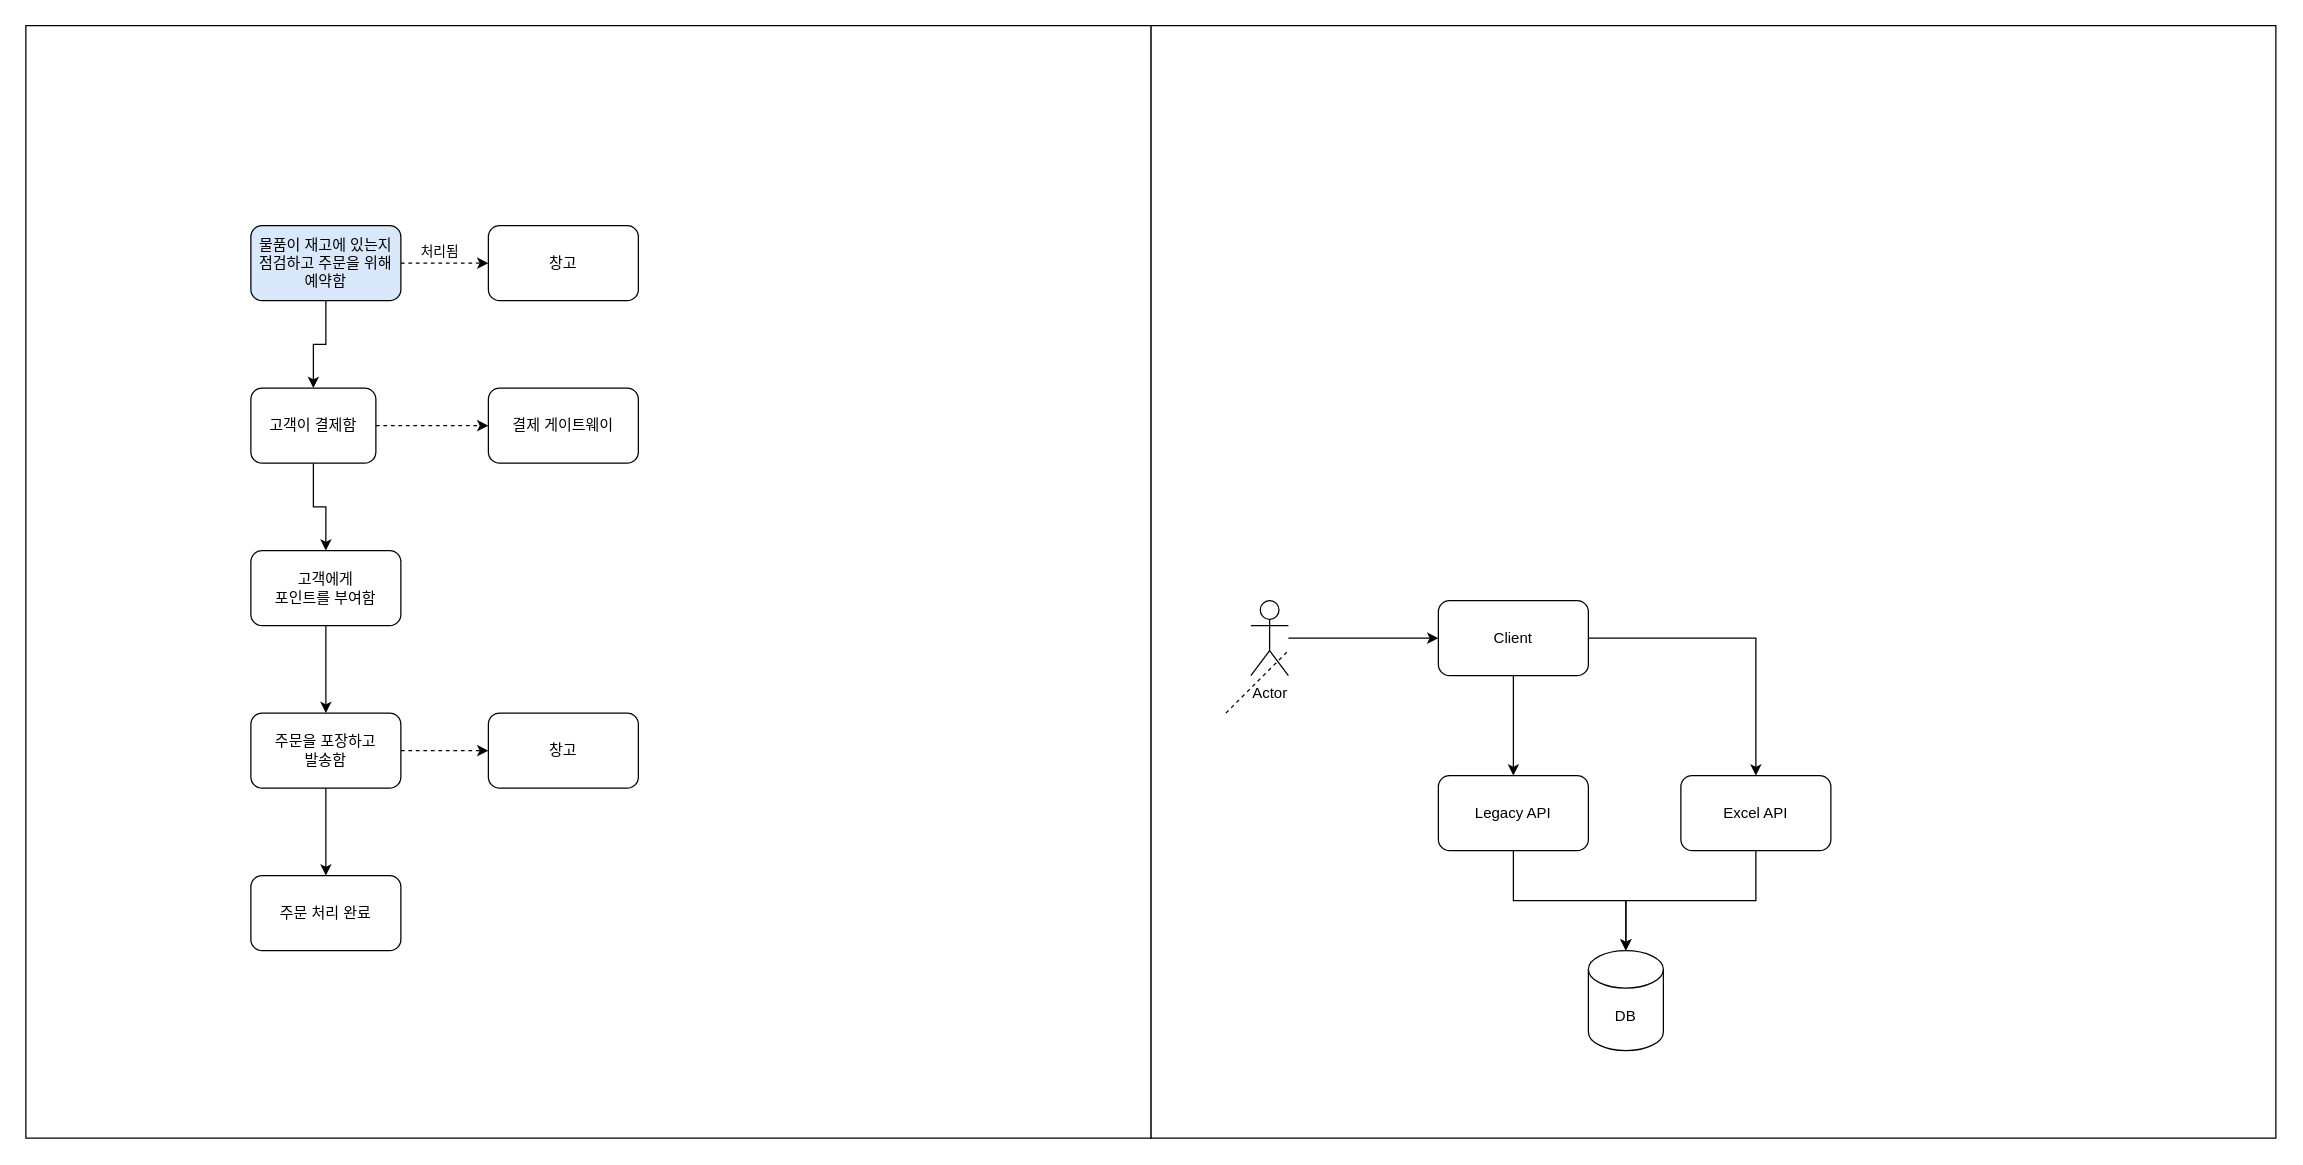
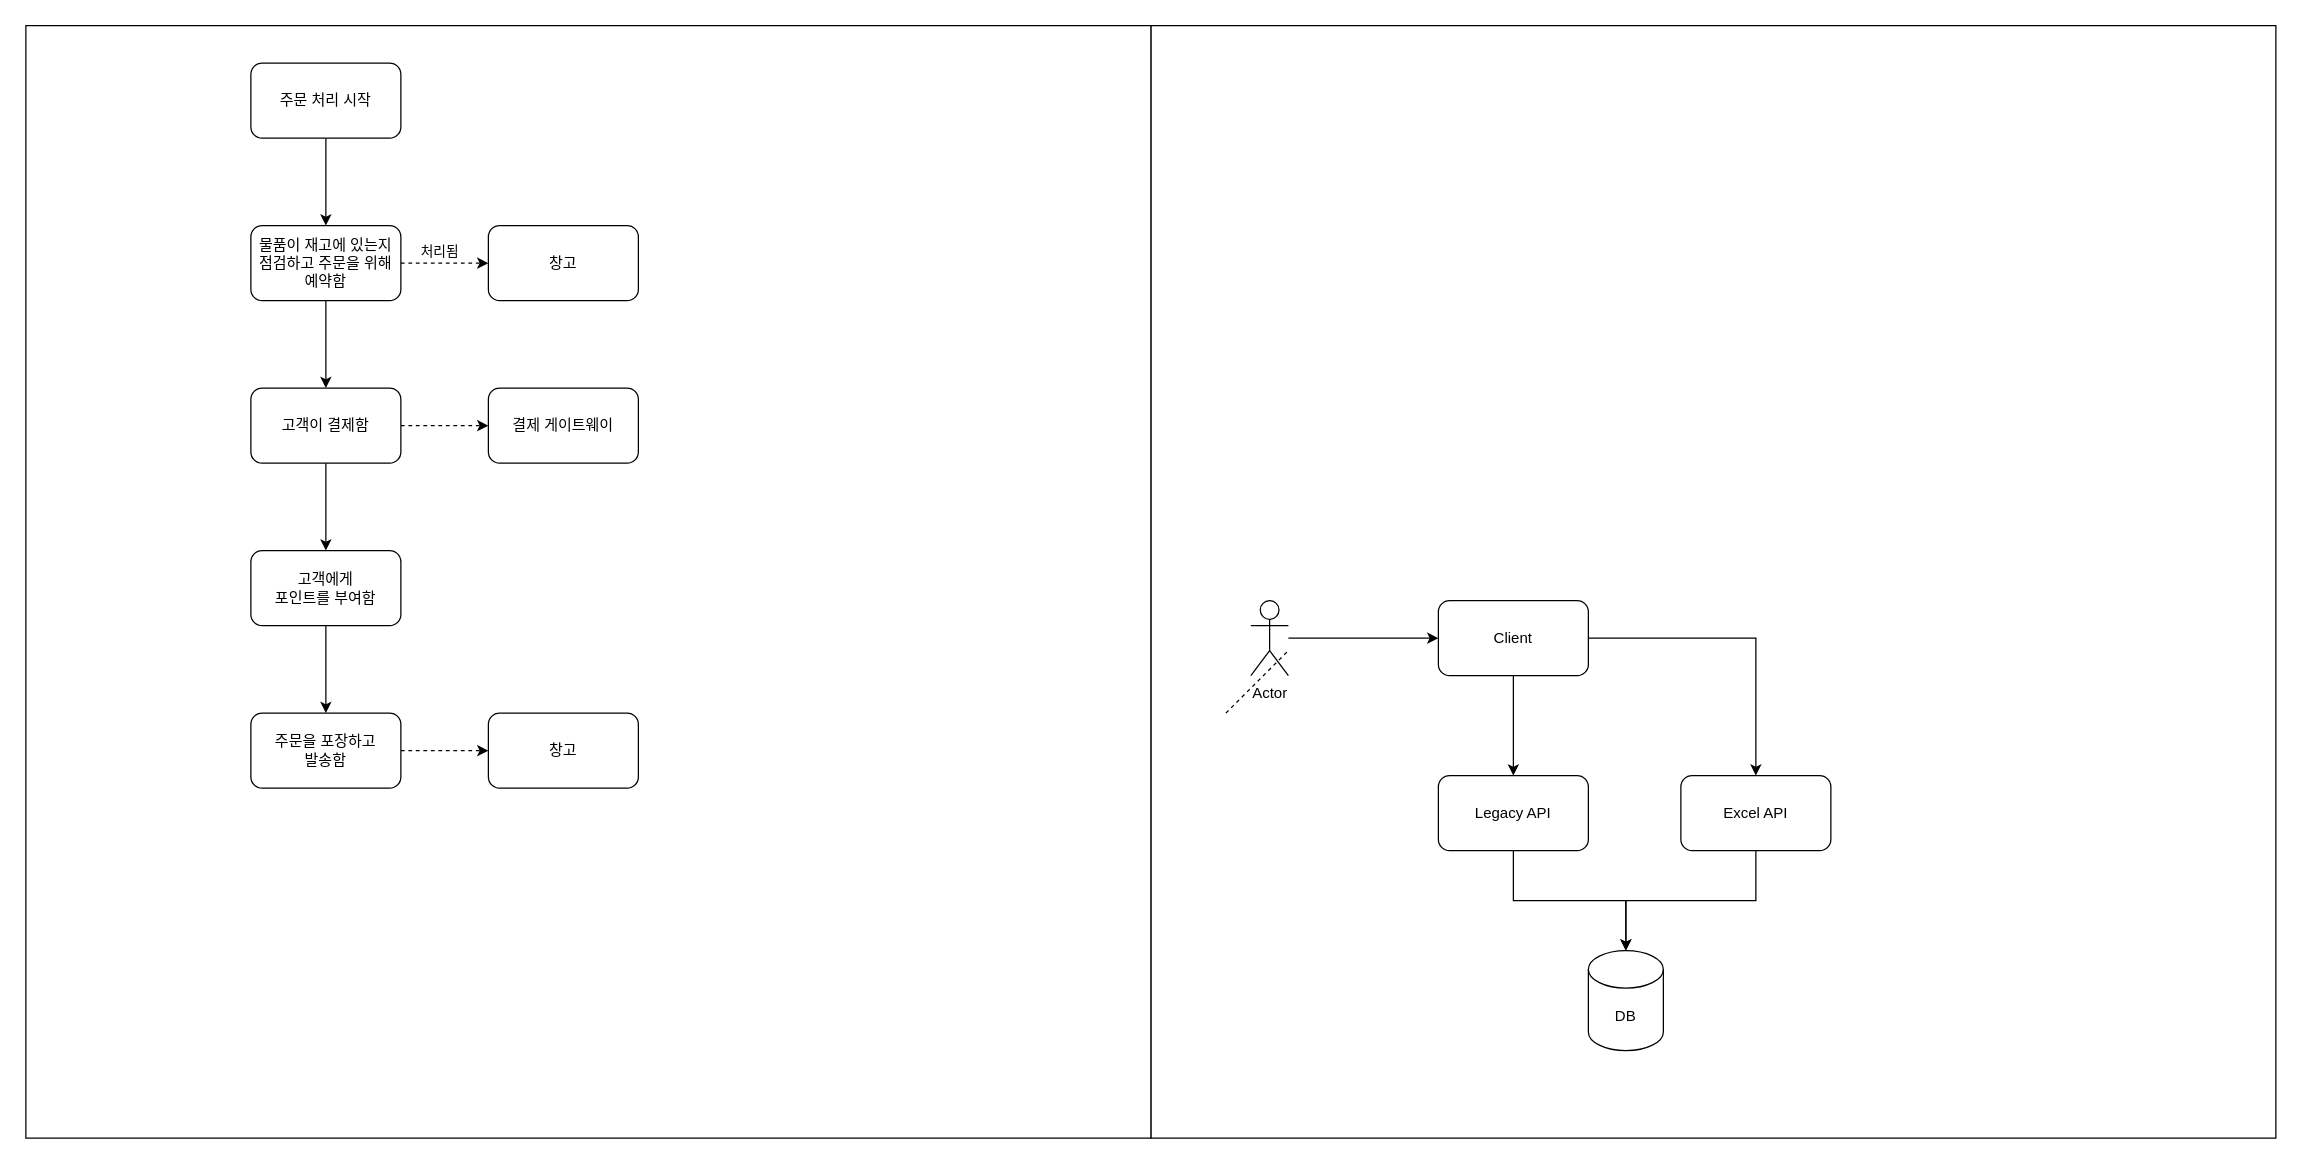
+ <mxCell id="15" value="주문 처리 시작" style="rounded=1;whiteSpace=wrap;html=1;" vertex="1" parent="1"><mxGeometry x="200" y="50" width="120" height="60" as="geometry" /></mxCell>
+ <mxCell id="14" style="edgeStyle=orthogonalEdgeStyle;rounded=0;orthogonalLoop=1;jettySize=auto;html=1;entryX=0.5;entryY=0;entryDx=0;entryDy=0;" edge="1" parent="1" source="15" target="22"><mxGeometry relative="1" as="geometry" /></mxCell>
- <mxCell id="22" value="물품이 재고에 있는지&lt;div&gt;점검하고 주문을 위해&lt;/div&gt;&lt;div&gt;예약함&lt;/div&gt;" style="rounded=1;whiteSpace=wrap;html=1;fillColor=#dae8fc;" vertex="1" parent="1"><mxGeometry x="200" y="180" width="120" height="60" as="geometry" /></mxCell>
+ <mxCell id="22" value="물품이 재고에 있는지&lt;div&gt;점검하고 주문을 위해&lt;/div&gt;&lt;div&gt;예약함&lt;/div&gt;" style="rounded=1;whiteSpace=wrap;html=1;" vertex="1" parent="1"><mxGeometry x="200" y="180" width="120" height="60" as="geometry" /></mxCell>
- <mxCell id="18" value="고객이 결제함" style="rounded=1;whiteSpace=wrap;html=1;" vertex="1" parent="1"><mxGeometry x="200" y="310" width="100" height="60" as="geometry" /></mxCell>
+ <mxCell id="18" value="고객이 결제함" style="rounded=1;whiteSpace=wrap;html=1;" vertex="1" parent="1"><mxGeometry x="200" y="310" width="120" height="60" as="geometry" /></mxCell>
- <mxCell id="25" style="edgeStyle=orthogonalEdgeStyle;rounded=0;orthogonalLoop=1;jettySize=auto;html=1;" edge="1" parent="1" source="27" target="28"><mxGeometry relative="1" as="geometry" /></mxCell>
- <mxCell id="28" value="주문 처리 완료" style="rounded=1;whiteSpace=wrap;html=1;" vertex="1" parent="1"><mxGeometry x="200" y="700" width="120" height="60" as="geometry" /></mxCell>
